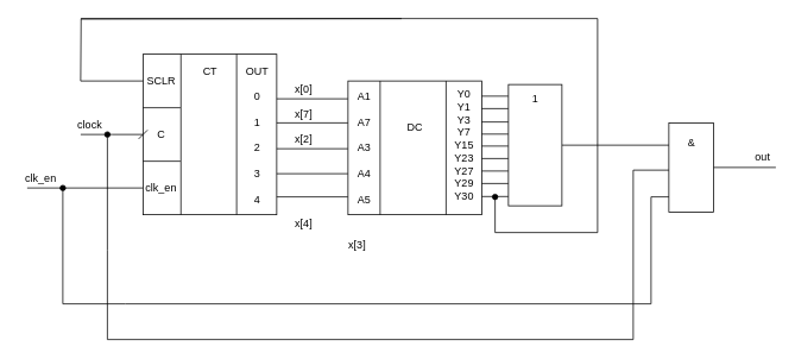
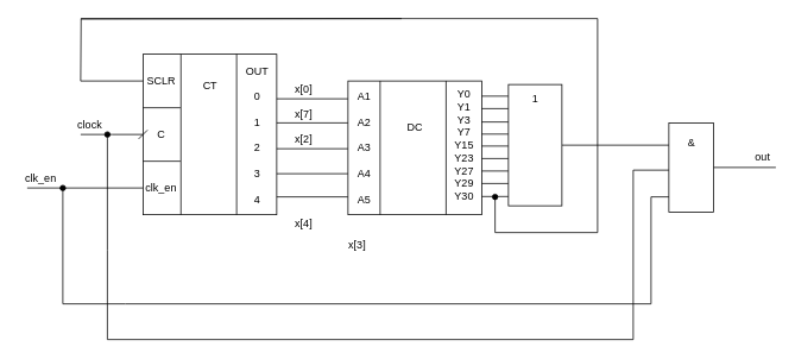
- <mxCell id="4" value="СT" style="text;html=1;align=center;verticalAlign=middle;resizable=0;points=[];autosize=1;" parent="1" vertex="1"><mxGeometry x="220" y="70" width="30" height="20" as="geometry" /></mxCell>
+ <mxCell id="4" value="СT" style="text;html=1;align=center;verticalAlign=middle;resizable=0;points=[];autosize=1;" parent="1" vertex="1"><mxGeometry x="220" y="85" width="30" height="20" as="geometry" /></mxCell>
- <mxCell id="40" value="A1&lt;br&gt;&lt;br&gt;A7&lt;br&gt;&lt;br&gt;A3&lt;br&gt;&lt;br&gt;A4&lt;br&gt;&lt;br&gt;A5" style="text;html=1;align=center;verticalAlign=middle;resizable=0;points=[];autosize=1;" parent="1" vertex="1"><mxGeometry x="393" y="100" width="30" height="130" as="geometry" /></mxCell>
+ <mxCell id="40" value="A1&lt;br&gt;&lt;br&gt;A2&lt;br&gt;&lt;br&gt;A3&lt;br&gt;&lt;br&gt;A4&lt;br&gt;&lt;br&gt;A5" style="text;html=1;align=center;verticalAlign=middle;resizable=0;points=[];autosize=1;" parent="1" vertex="1"><mxGeometry x="393" y="100" width="30" height="130" as="geometry" /></mxCell>
